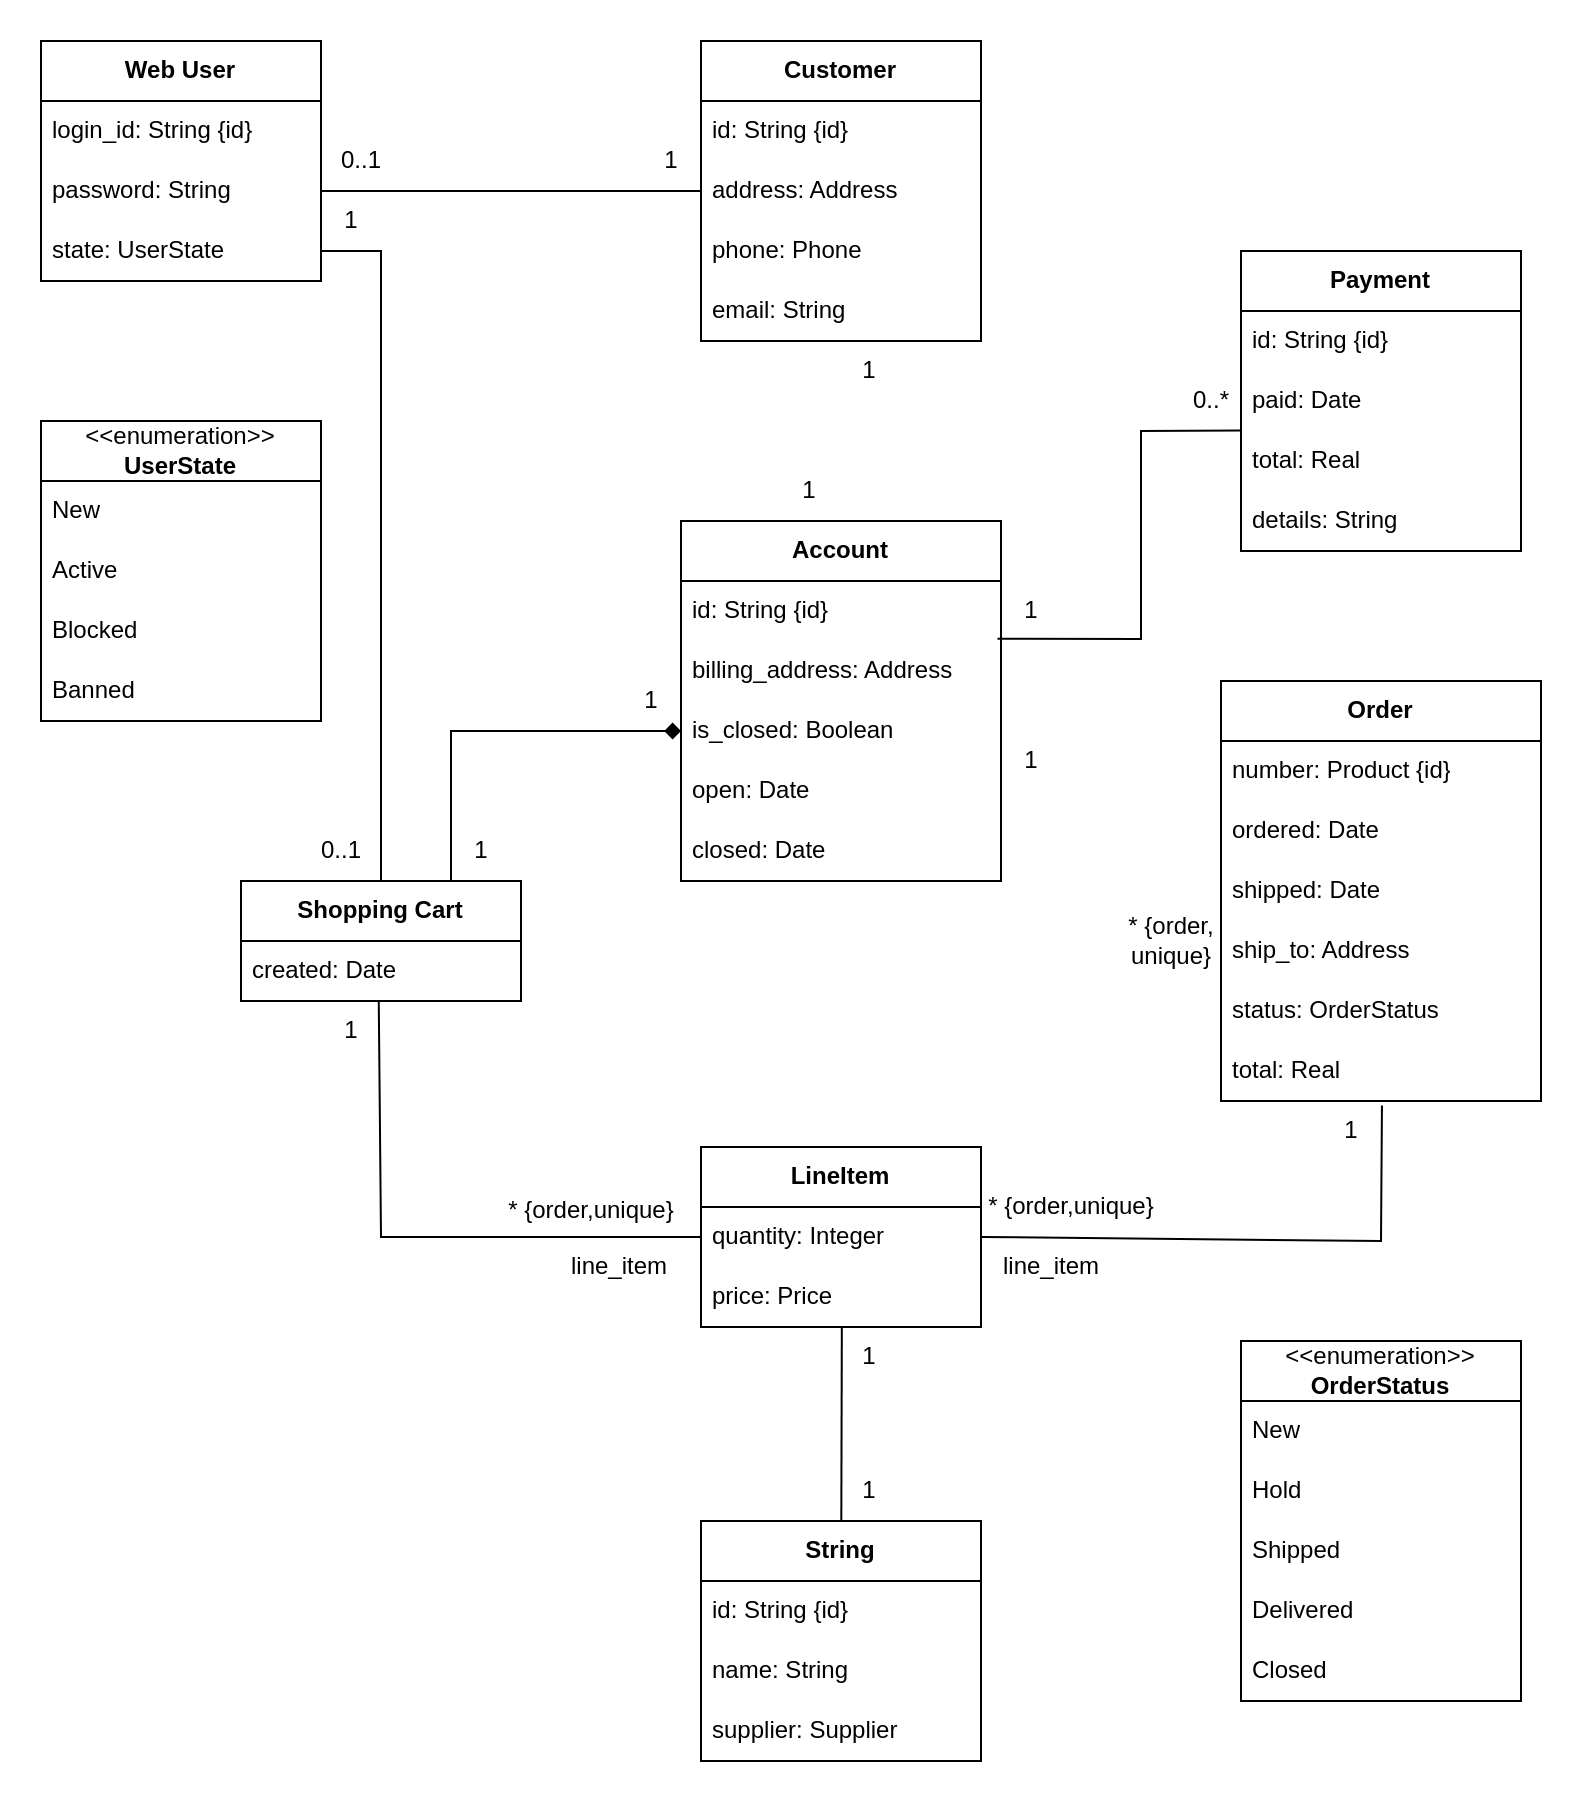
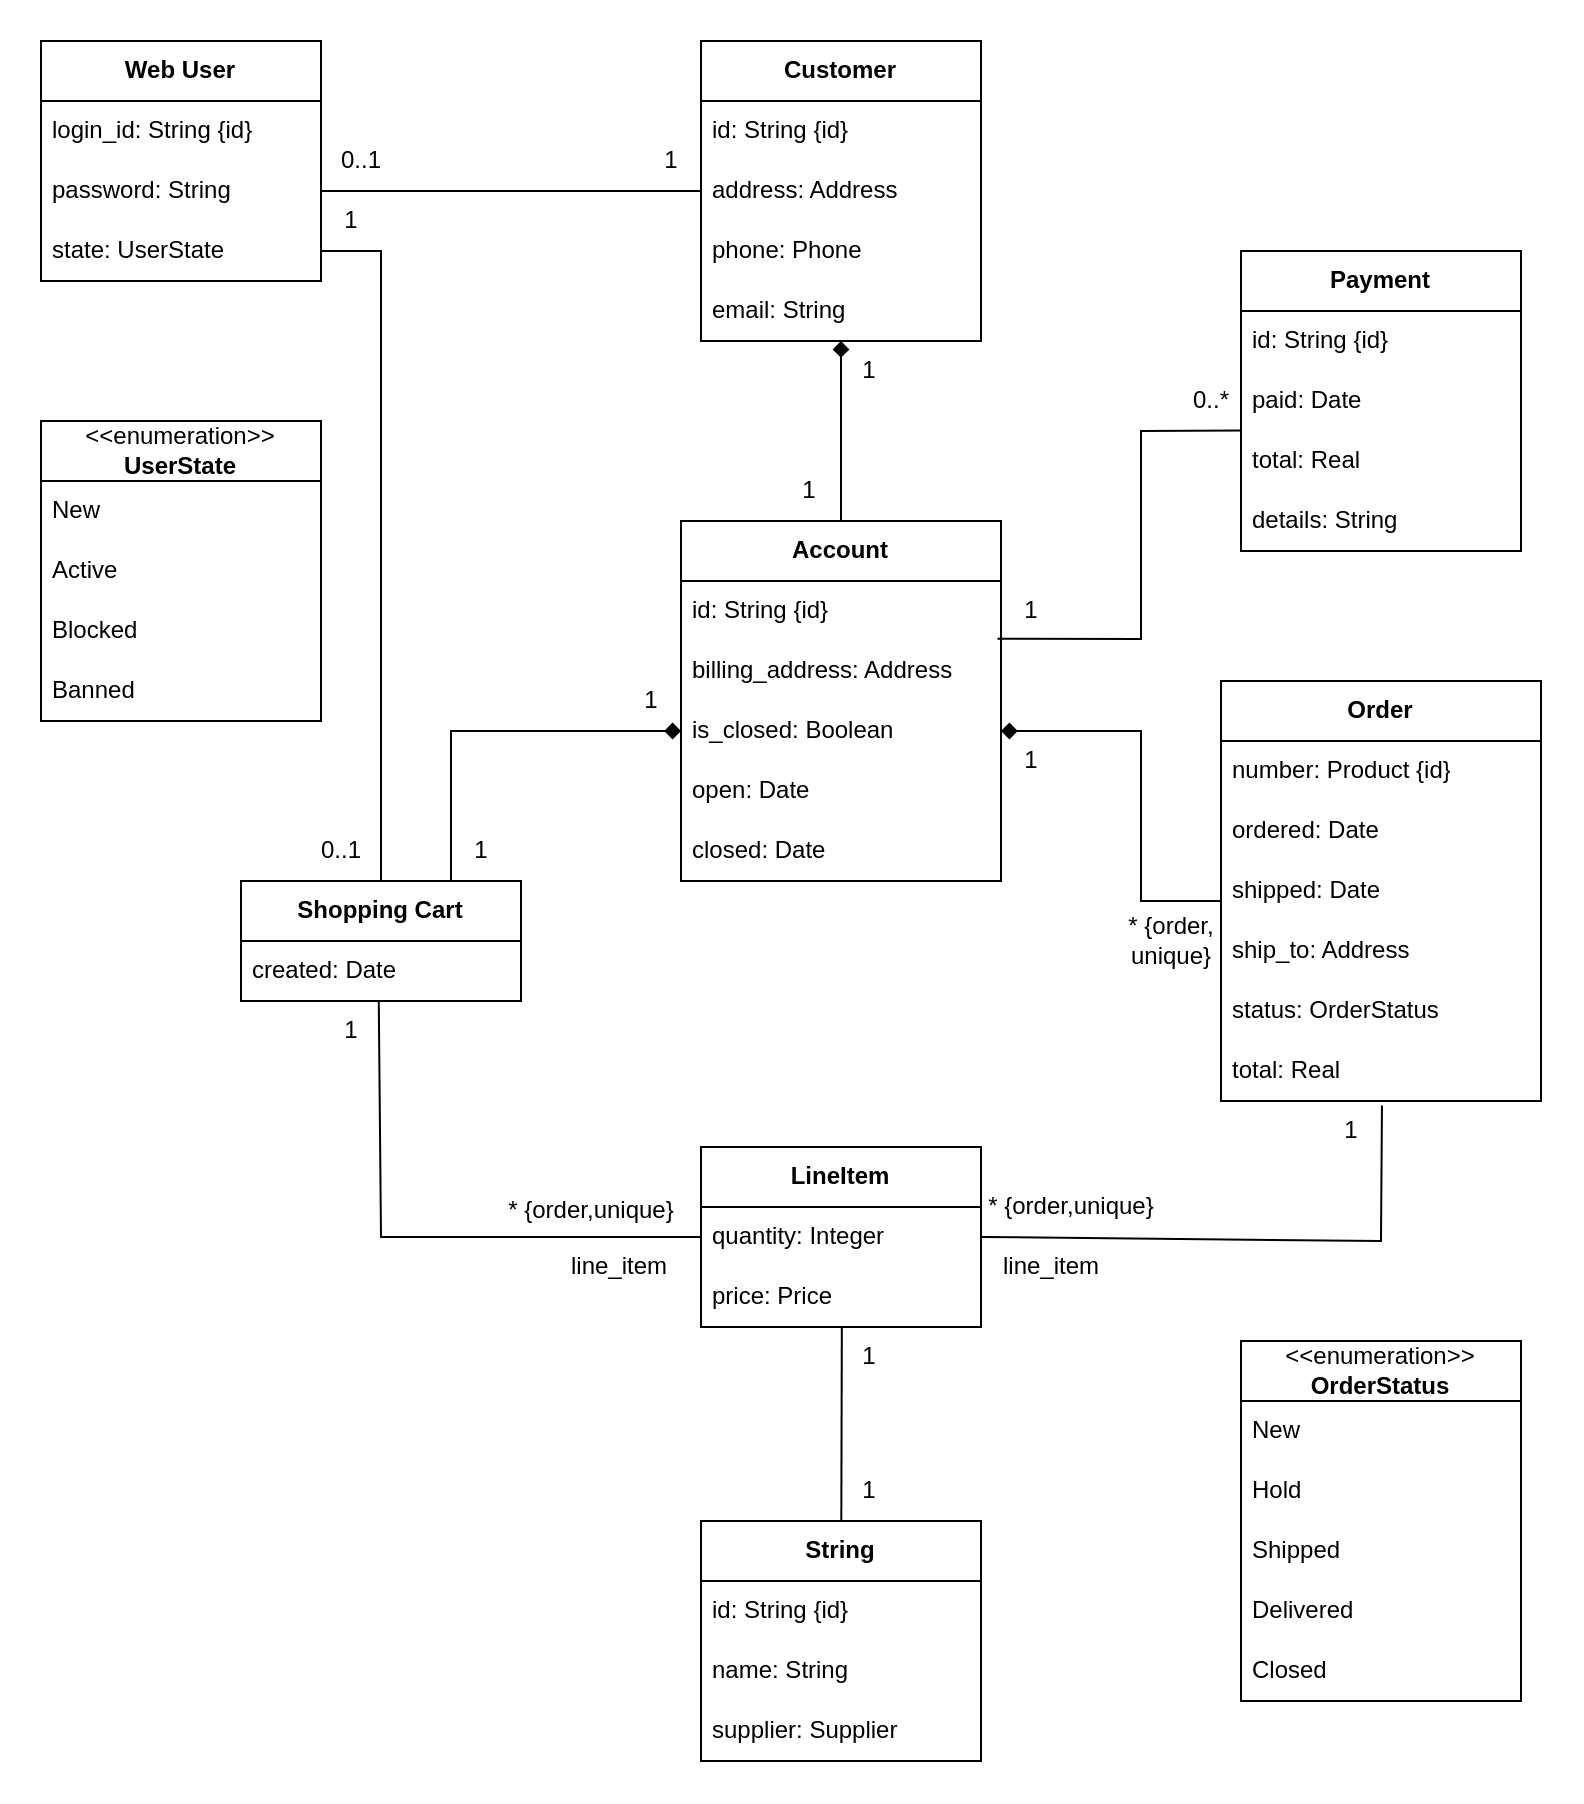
+ <mxCell id="39" value="" style="endArrow=none;html=1;rounded=0;entryX=0.5;entryY=0;entryDx=0;entryDy=0;endFill=1;startArrow=diamond;startFill=1;" edge="1" parent="1" source="10" target="11"><mxGeometry width="50" height="50" relative="1" as="geometry"><mxPoint x="360" y="105" as="sourcePoint" /><mxPoint x="230" y="105" as="targetPoint" /><Array as="points" /></mxGeometry></mxCell>
+ <mxCell id="54" value="" style="endArrow=none;html=1;rounded=0;entryX=0;entryY=0.667;entryDx=0;entryDy=0;endFill=1;startArrow=diamond;startFill=1;exitX=1;exitY=0.5;exitDx=0;exitDy=0;entryPerimeter=0;" edge="1" parent="1" source="14" target="25"><mxGeometry width="50" height="50" relative="1" as="geometry"><mxPoint x="350" y="375" as="sourcePoint" /><mxPoint x="235" y="450" as="targetPoint" /><Array as="points"><mxPoint x="570" y="365" /><mxPoint x="570" y="450" /></Array></mxGeometry></mxCell>
